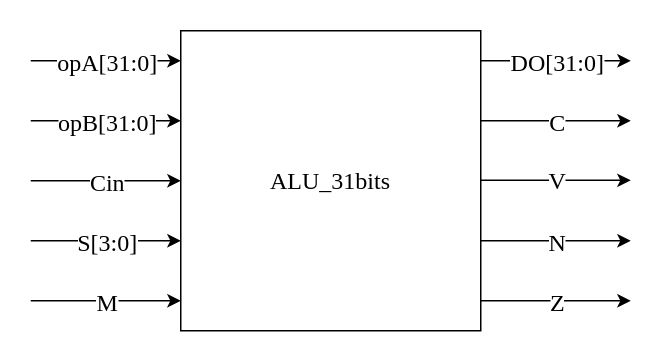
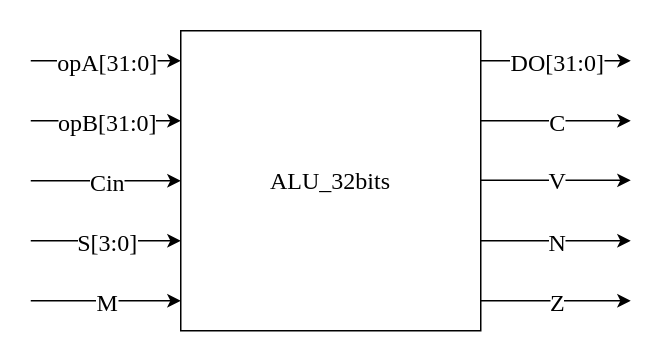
- <mxCell id="2" value="ALU_31bits" style="rounded=0;whiteSpace=wrap;html=1;fontFamily=Times New Roman;fontSize=16;" vertex="1" parent="1"><mxGeometry x="120" y="20" width="200" height="200" as="geometry" /></mxCell>
+ <mxCell id="2" value="ALU_32bits" style="rounded=0;whiteSpace=wrap;html=1;fontFamily=Times New Roman;fontSize=16;" vertex="1" parent="1"><mxGeometry x="120" y="20" width="200" height="200" as="geometry" /></mxCell>
